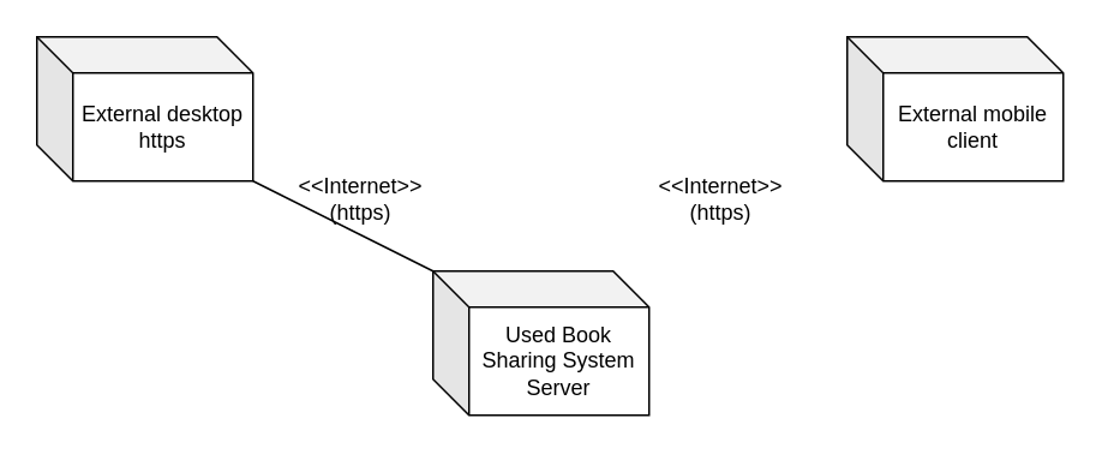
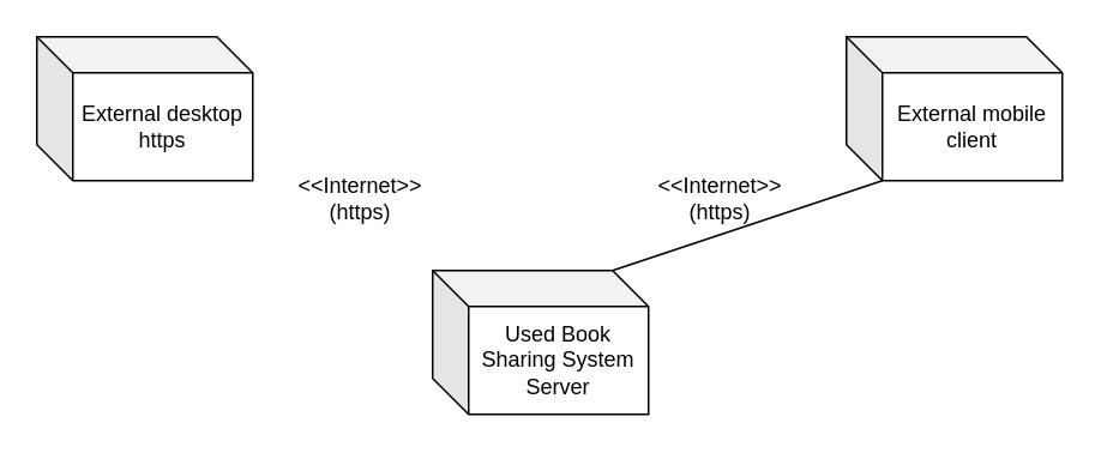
- <mxCell id="5" value="" style="endArrow=none;html=1;exitX=0;exitY=0;exitDx=0;exitDy=0;exitPerimeter=0;entryX=1;entryY=1;entryDx=0;entryDy=0;entryPerimeter=0;" parent="1" source="2" target="3" edge="1"><mxGeometry width="50" height="50" relative="1" as="geometry"><mxPoint x="240" y="130" as="sourcePoint" /><mxPoint x="290" y="80" as="targetPoint" /></mxGeometry></mxCell>
+ <mxCell id="6" value="" style="endArrow=none;html=1;exitX=0;exitY=0;exitDx=100;exitDy=0;exitPerimeter=0;entryX=0;entryY=0;entryDx=20;entryDy=80;entryPerimeter=0;" parent="1" source="2" target="4" edge="1"><mxGeometry width="50" height="50" relative="1" as="geometry"><mxPoint x="250" y="160" as="sourcePoint" /><mxPoint x="180" y="70" as="targetPoint" /></mxGeometry></mxCell>
